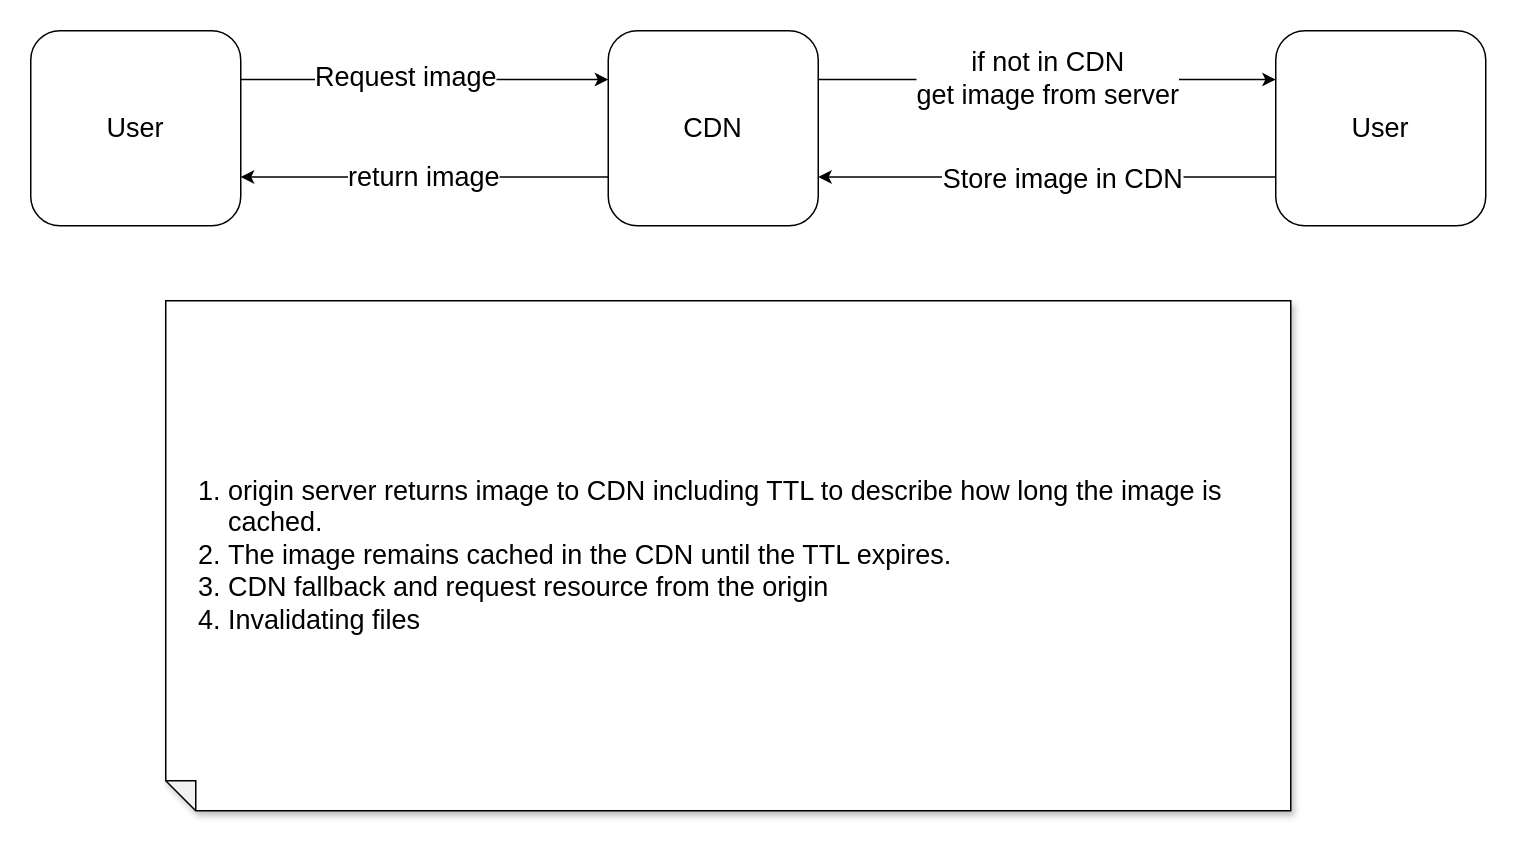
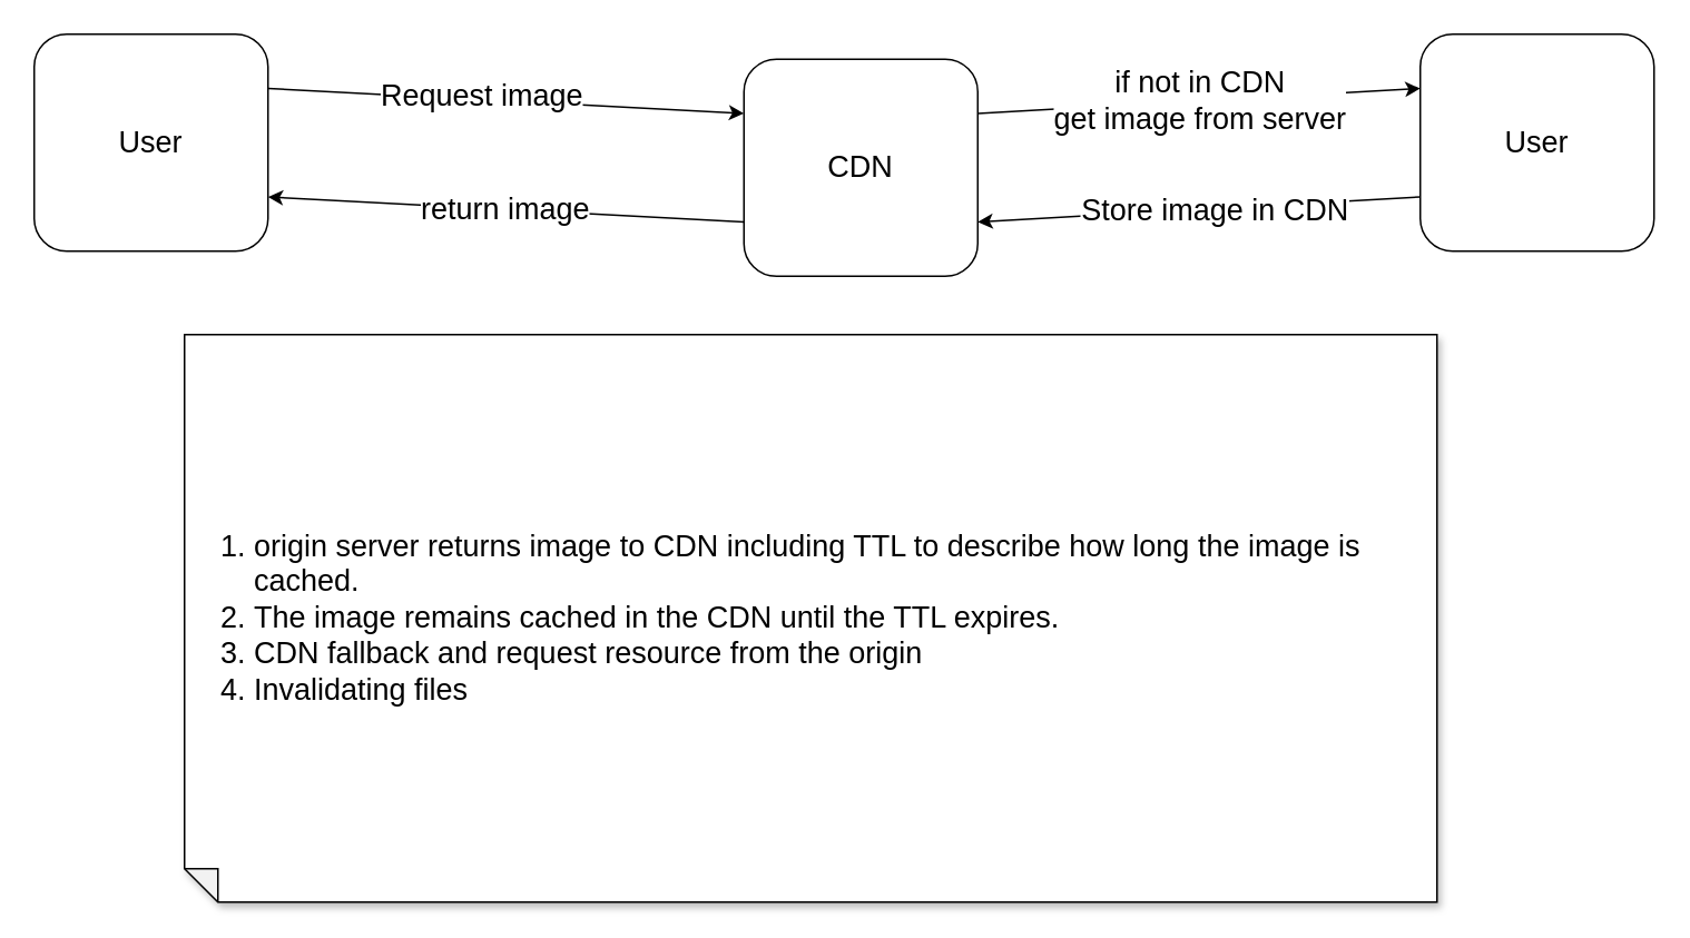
- <mxCell id="6" value="&lt;font style=&quot;font-size: 18px;&quot;&gt;CDN&lt;/font&gt;" style="rounded=1;whiteSpace=wrap;html=1;strokeWidth=1;" vertex="1" parent="1"><mxGeometry x="405" y="20" width="140" height="130" as="geometry" /></mxCell>
+ <mxCell id="6" value="&lt;font style=&quot;font-size: 18px;&quot;&gt;CDN&lt;/font&gt;" style="rounded=1;whiteSpace=wrap;html=1;strokeWidth=1;" vertex="1" parent="1"><mxGeometry x="445" y="35" width="140" height="130" as="geometry" /></mxCell>
